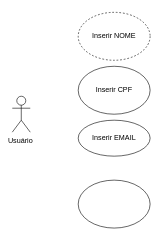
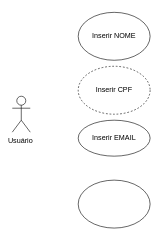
- <mxCell id="3" value="Inserir NOME" style="ellipse;whiteSpace=wrap;html=1;dashed=1;" vertex="1" parent="1"><mxGeometry x="130" y="20" width="120" height="80" as="geometry" /></mxCell>
+ <mxCell id="3" value="Inserir NOME" style="ellipse;whiteSpace=wrap;html=1;" vertex="1" parent="1"><mxGeometry x="130" y="20" width="120" height="80" as="geometry" /></mxCell>
- <mxCell id="4" value="Inserir CPF" style="ellipse;whiteSpace=wrap;html=1;" vertex="1" parent="1"><mxGeometry x="130" y="110" width="120" height="80" as="geometry" /></mxCell>
+ <mxCell id="4" value="Inserir CPF" style="ellipse;whiteSpace=wrap;html=1;dashed=1;" vertex="1" parent="1"><mxGeometry x="130" y="110" width="120" height="80" as="geometry" /></mxCell>
